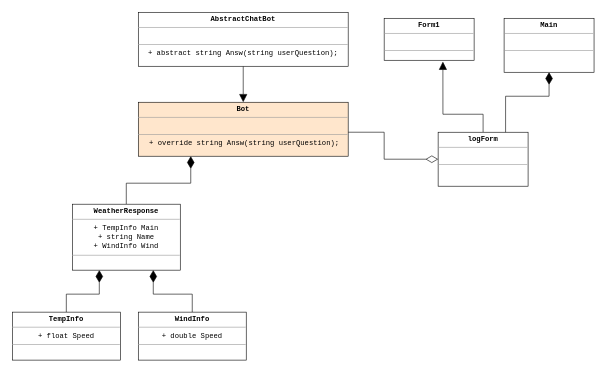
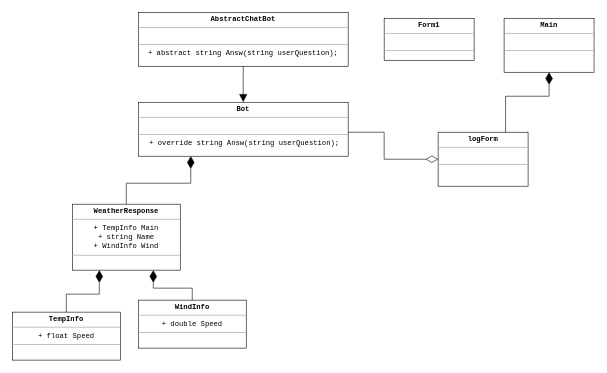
- <mxCell id="7" style="edgeStyle=orthogonalEdgeStyle;rounded=0;orthogonalLoop=1;jettySize=auto;html=1;entryX=0.653;entryY=1.033;entryDx=0;entryDy=0;entryPerimeter=0;endArrow=block;endFill=1;endSize=11;strokeWidth=1;" parent="1" source="8" target="6" edge="1"><mxGeometry relative="1" as="geometry"><Array as="points"><mxPoint x="805" y="190" /><mxPoint x="738" y="190" /></Array></mxGeometry></mxCell>
- <mxCell id="5" value="&lt;p style=&quot;margin: 4px 0px 0px&quot;&gt;&lt;b style=&quot;font-family: &amp;#34;courier new&amp;#34;&quot;&gt;Bot&lt;/b&gt;&lt;br&gt;&lt;/p&gt;&lt;hr size=&quot;1&quot;&gt;&lt;p style=&quot;margin: 0px 0px 0px 4px&quot;&gt;&lt;font face=&quot;Courier New&quot;&gt;&lt;br&gt;&lt;/font&gt;&lt;/p&gt;&lt;hr size=&quot;1&quot;&gt;&lt;p style=&quot;margin: 0px 0px 0px 4px&quot;&gt;&lt;font face=&quot;Courier New&quot;&gt;+ override string Answ(string userQuestion);&lt;/font&gt;&lt;br&gt;&lt;/p&gt;" style="verticalAlign=top;align=center;overflow=fill;fontSize=12;fontFamily=Helvetica;html=1;fillColor=#ffe6cc;" parent="1" vertex="1"><mxGeometry x="230" y="170" width="350" height="90" as="geometry" /></mxCell>
+ <mxCell id="5" value="&lt;p style=&quot;margin: 4px 0px 0px&quot;&gt;&lt;b style=&quot;font-family: &amp;#34;courier new&amp;#34;&quot;&gt;Bot&lt;/b&gt;&lt;br&gt;&lt;/p&gt;&lt;hr size=&quot;1&quot;&gt;&lt;p style=&quot;margin: 0px 0px 0px 4px&quot;&gt;&lt;font face=&quot;Courier New&quot;&gt;&lt;br&gt;&lt;/font&gt;&lt;/p&gt;&lt;hr size=&quot;1&quot;&gt;&lt;p style=&quot;margin: 0px 0px 0px 4px&quot;&gt;&lt;font face=&quot;Courier New&quot;&gt;+ override string Answ(string userQuestion);&lt;/font&gt;&lt;br&gt;&lt;/p&gt;" style="verticalAlign=top;align=center;overflow=fill;fontSize=12;fontFamily=Helvetica;html=1;" parent="1" vertex="1"><mxGeometry x="230" y="170" width="350" height="90" as="geometry" /></mxCell>
- <mxCell id="14" value="&lt;p style=&quot;margin: 4px 0px 0px&quot;&gt;&lt;font face=&quot;Courier New&quot;&gt;&lt;b&gt;WindInfo&lt;/b&gt;&lt;/font&gt;&lt;br&gt;&lt;/p&gt;&lt;hr size=&quot;1&quot;&gt;&lt;p style=&quot;margin: 0px 0px 0px 4px&quot;&gt;&lt;/p&gt;&lt;font face=&quot;Courier New&quot;&gt;+ double Speed&lt;br&gt;&lt;/font&gt;&lt;hr size=&quot;1&quot;&gt;&lt;font face=&quot;Courier New&quot;&gt;&lt;br&gt;&lt;/font&gt;" style="verticalAlign=top;align=center;overflow=fill;fontSize=12;fontFamily=Helvetica;html=1;" parent="1" vertex="1"><mxGeometry x="230" y="520" width="180" height="80" as="geometry" /></mxCell>
+ <mxCell id="14" value="&lt;p style=&quot;margin: 4px 0px 0px&quot;&gt;&lt;font face=&quot;Courier New&quot;&gt;&lt;b&gt;WindInfo&lt;/b&gt;&lt;/font&gt;&lt;br&gt;&lt;/p&gt;&lt;hr size=&quot;1&quot;&gt;&lt;p style=&quot;margin: 0px 0px 0px 4px&quot;&gt;&lt;/p&gt;&lt;font face=&quot;Courier New&quot;&gt;+ double Speed&lt;br&gt;&lt;/font&gt;&lt;hr size=&quot;1&quot;&gt;&lt;font face=&quot;Courier New&quot;&gt;&lt;br&gt;&lt;/font&gt;" style="verticalAlign=top;align=center;overflow=fill;fontSize=12;fontFamily=Helvetica;html=1;" parent="1" vertex="1"><mxGeometry x="230" y="500" width="180" height="80" as="geometry" /></mxCell>
